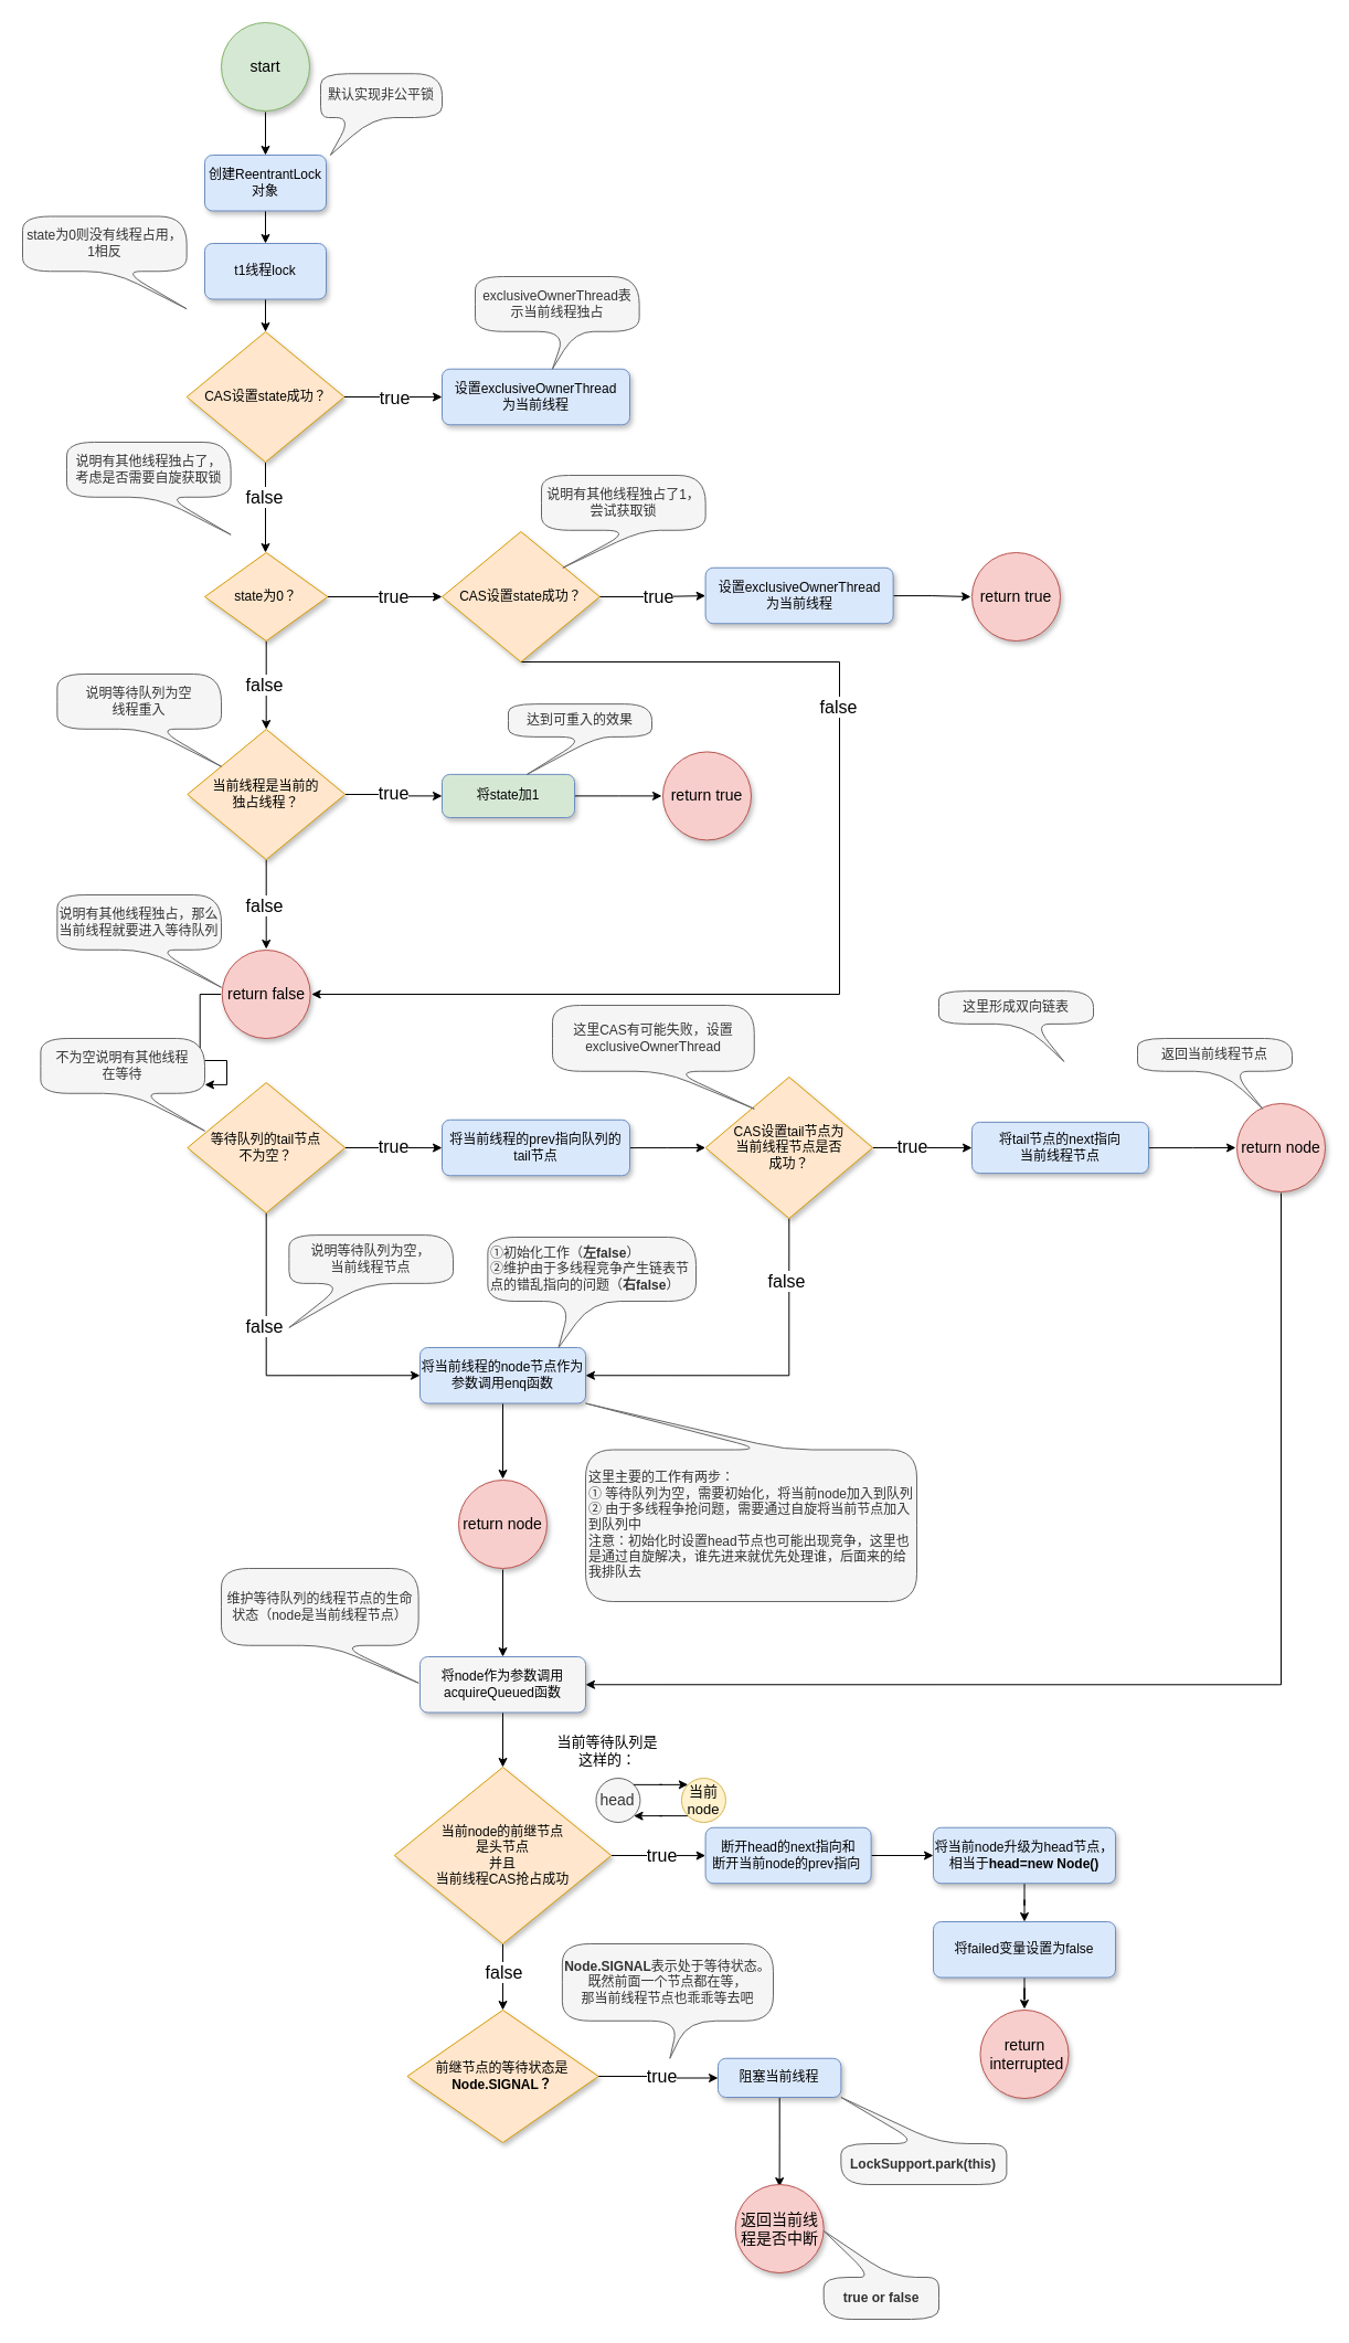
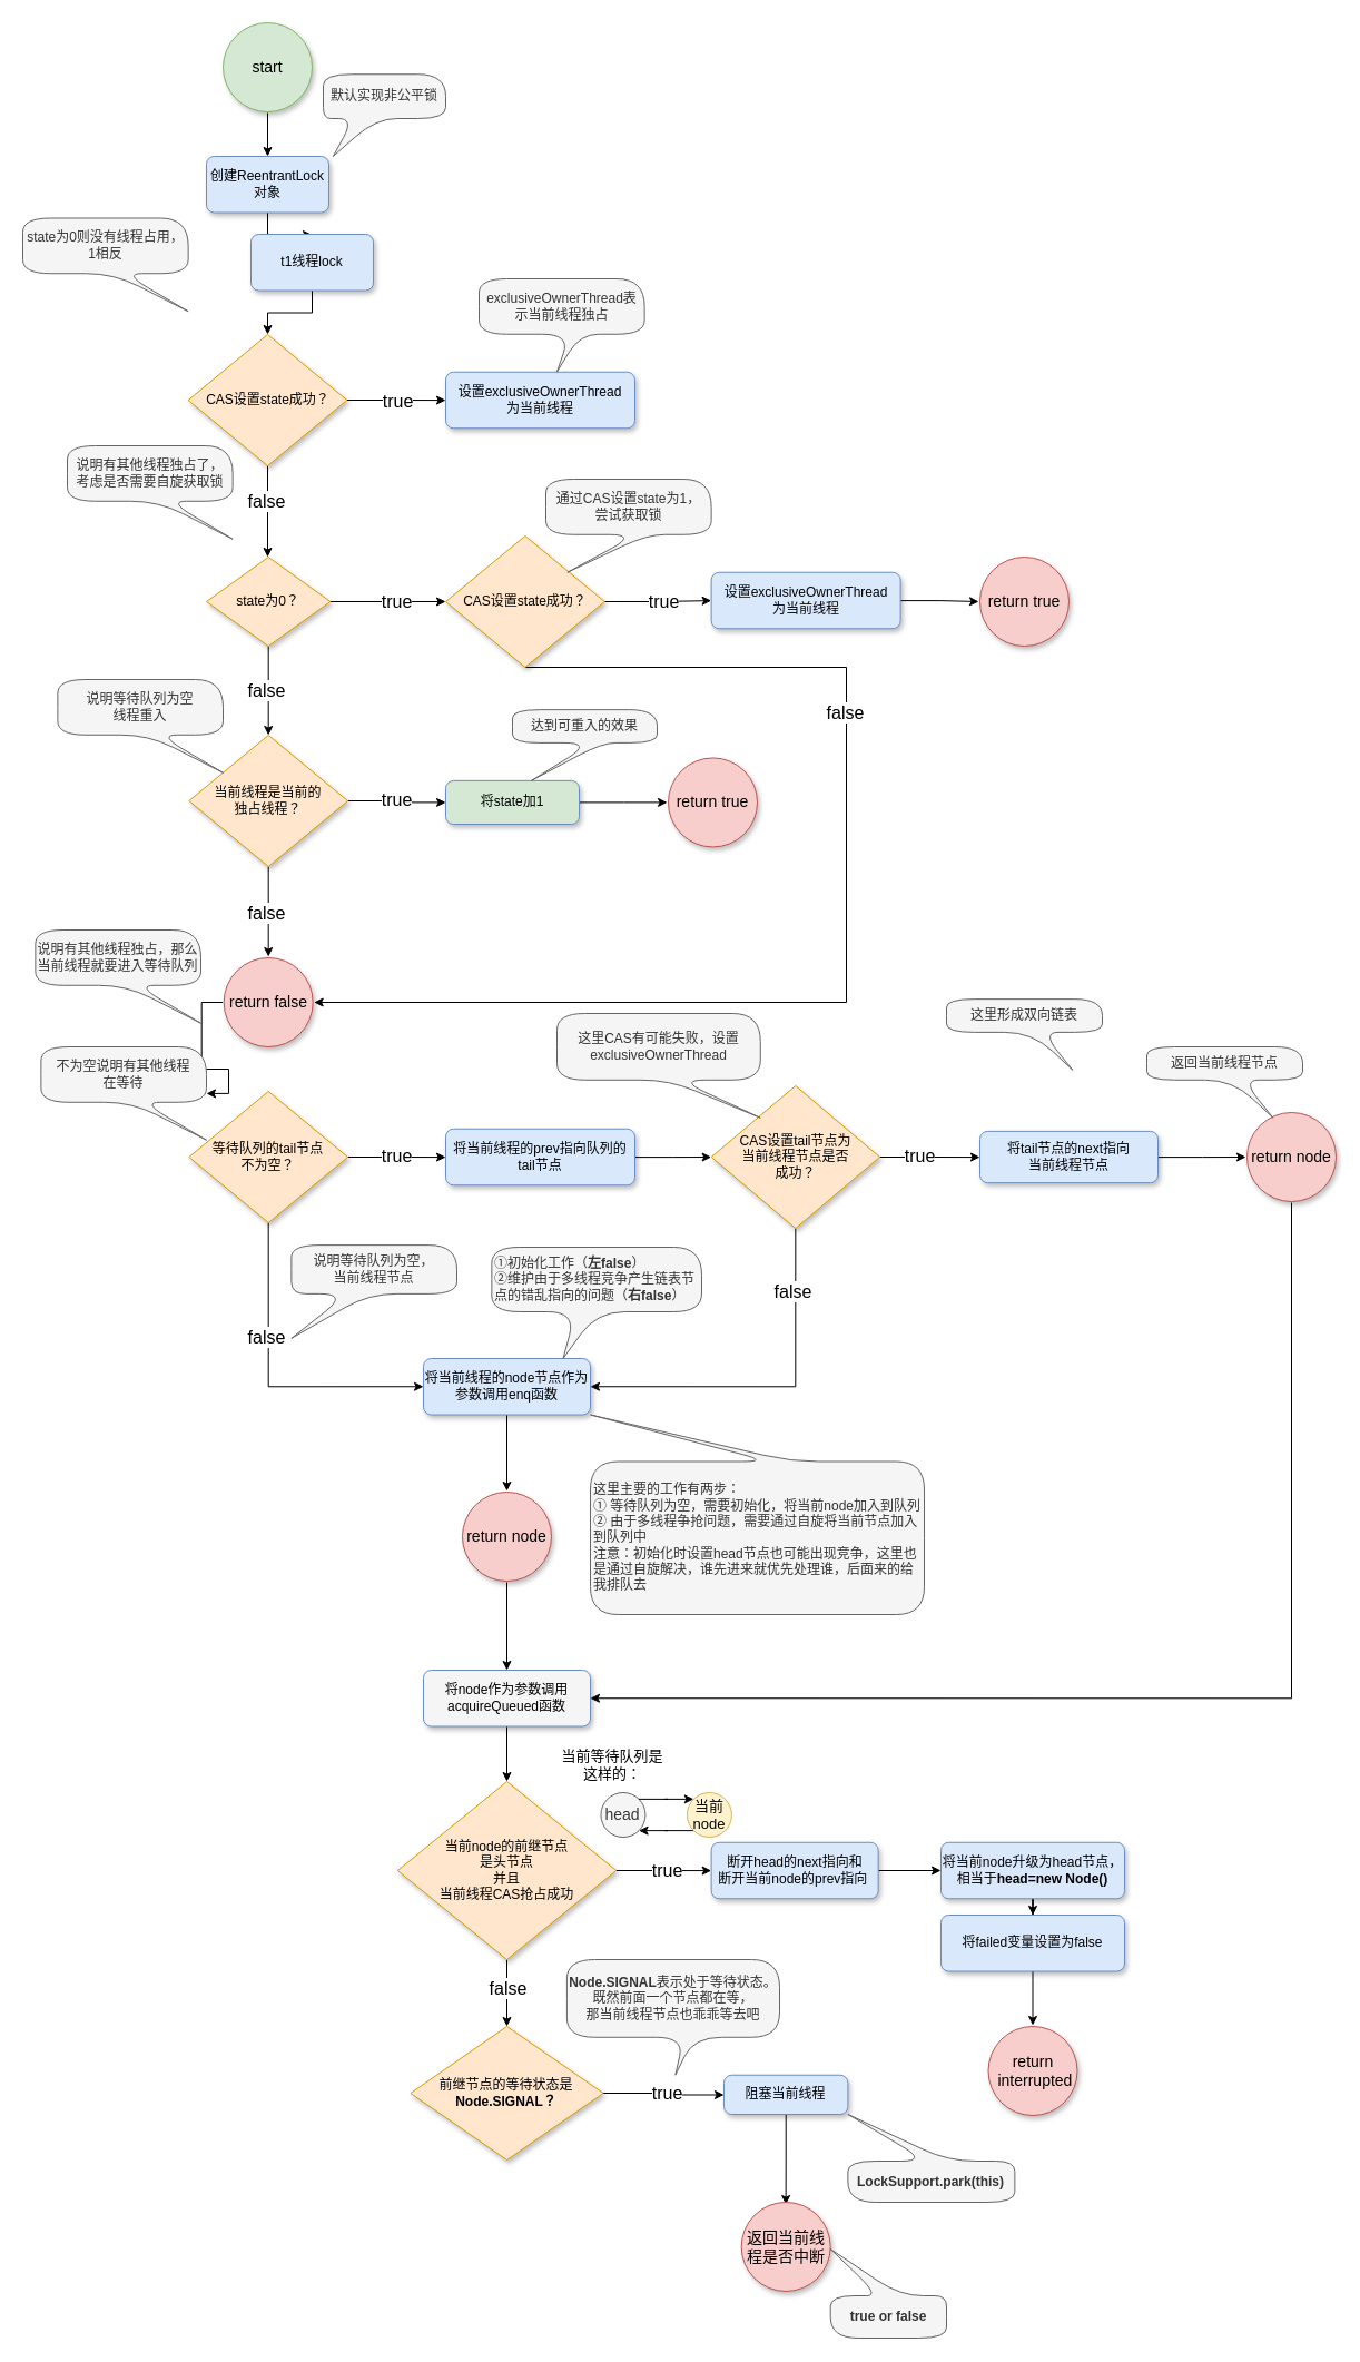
- <mxCell id="8" value="t1线程lock" style="rounded=1;whiteSpace=wrap;html=1;absoluteArcSize=1;arcSize=14;strokeWidth=1;fillColor=#dae8fc;strokeColor=#6c8ebf;shadow=1;" vertex="1" parent="1"><mxGeometry x="185" y="220" width="110" height="50.5" as="geometry" /></mxCell>
+ <mxCell id="8" value="t1线程lock" style="rounded=1;whiteSpace=wrap;html=1;absoluteArcSize=1;arcSize=14;strokeWidth=1;fillColor=#dae8fc;strokeColor=#6c8ebf;shadow=1;" vertex="1" parent="1"><mxGeometry x="225" y="210" width="110" height="50.5" as="geometry" /></mxCell>
- <mxCell id="25" value="说明有其他线程独占了1，&lt;br&gt;尝试获取锁" style="shape=callout;whiteSpace=wrap;html=1;perimeter=calloutPerimeter;position2=0.13;fillColor=#f5f5f5;fontColor=#333333;strokeColor=#666666;size=34;position=0.55;rounded=1;arcSize=50;base=9;spacing=3;" vertex="1" parent="1"><mxGeometry x="490" y="430" width="148.63" height="83.75" as="geometry" /></mxCell>
+ <mxCell id="25" value="通过CAS设置state为1，&lt;br&gt;尝试获取锁" style="shape=callout;whiteSpace=wrap;html=1;perimeter=calloutPerimeter;position2=0.13;fillColor=#f5f5f5;fontColor=#333333;strokeColor=#666666;size=34;position=0.55;rounded=1;arcSize=50;base=9;spacing=3;" vertex="1" parent="1"><mxGeometry x="490" y="430" width="148.63" height="83.75" as="geometry" /></mxCell>
- <mxCell id="44" value="说明有其他线程独占，那么当前线程就要进入等待队列" style="shape=callout;whiteSpace=wrap;html=1;perimeter=calloutPerimeter;position2=1;fillColor=#f5f5f5;fontColor=#333333;strokeColor=#666666;size=34;position=0.55;rounded=1;arcSize=50;base=9;spacing=3;" vertex="1" parent="1"><mxGeometry x="51.37" y="810" width="148.63" height="83.75" as="geometry" /></mxCell>
+ <mxCell id="44" value="说明有其他线程独占，那么当前线程就要进入等待队列" style="shape=callout;whiteSpace=wrap;html=1;perimeter=calloutPerimeter;position2=1;fillColor=#f5f5f5;fontColor=#333333;strokeColor=#666666;size=34;position=0.55;rounded=1;arcSize=50;base=9;spacing=3;" vertex="1" parent="1"><mxGeometry x="31.37" y="835" width="148.63" height="83.75" as="geometry" /></mxCell>
- <mxCell id="74" value="维护等待队列的线程节点的生命状态（node是当前线程节点）" style="shape=callout;whiteSpace=wrap;html=1;perimeter=calloutPerimeter;position2=1;fillColor=#f5f5f5;fontColor=#333333;strokeColor=#666666;size=34;position=0.55;rounded=1;arcSize=50;base=9;spacing=3;" vertex="1" parent="1"><mxGeometry y="1420" width="178.63" height="103.75" as="geometry" x="200" /></mxCell>
- <mxCell id="90" value="将failed变量设置为false" style="rounded=1;whiteSpace=wrap;html=1;absoluteArcSize=1;arcSize=14;strokeWidth=1;fillColor=#dae8fc;strokeColor=#6c8ebf;shadow=1;" vertex="1" parent="1"><mxGeometry x="845" y="1740" width="165" height="50.5" as="geometry" /></mxCell>
+ <mxCell id="90" value="将failed变量设置为false" style="rounded=1;whiteSpace=wrap;html=1;absoluteArcSize=1;arcSize=14;strokeWidth=1;fillColor=#dae8fc;strokeColor=#6c8ebf;shadow=1;" vertex="1" parent="1"><mxGeometry x="845" y="1720" width="165" height="50.5" as="geometry" /></mxCell>
